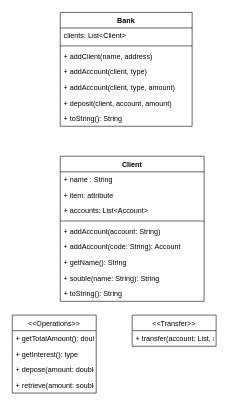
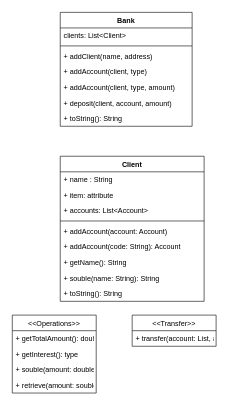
- <mxCell id="15" value="+ addAccount(account: String)" style="text;strokeColor=none;fillColor=none;align=left;verticalAlign=top;spacingLeft=4;spacingRight=4;overflow=hidden;rotatable=0;points=[[0,0.5],[1,0.5]];portConstraint=eastwest;" vertex="1" parent="10"><mxGeometry y="112" width="240" height="26" as="geometry" /></mxCell>
+ <mxCell id="15" value="+ addAccount(account: Account)" style="text;strokeColor=none;fillColor=none;align=left;verticalAlign=top;spacingLeft=4;spacingRight=4;overflow=hidden;rotatable=0;points=[[0,0.5],[1,0.5]];portConstraint=eastwest;" vertex="1" parent="10"><mxGeometry y="112" width="240" height="26" as="geometry" /></mxCell>
- <mxCell id="23" value="+ depose(amount: double)" style="text;strokeColor=none;fillColor=none;align=left;verticalAlign=top;spacingLeft=4;spacingRight=4;overflow=hidden;rotatable=0;points=[[0,0.5],[1,0.5]];portConstraint=eastwest;" vertex="1" parent="20"><mxGeometry y="78" width="140" height="26" as="geometry" /></mxCell>
+ <mxCell id="23" value="+ souble(amount: double)" style="text;strokeColor=none;fillColor=none;align=left;verticalAlign=top;spacingLeft=4;spacingRight=4;overflow=hidden;rotatable=0;points=[[0,0.5],[1,0.5]];portConstraint=eastwest;" vertex="1" parent="20"><mxGeometry y="78" width="140" height="26" as="geometry" /></mxCell>
